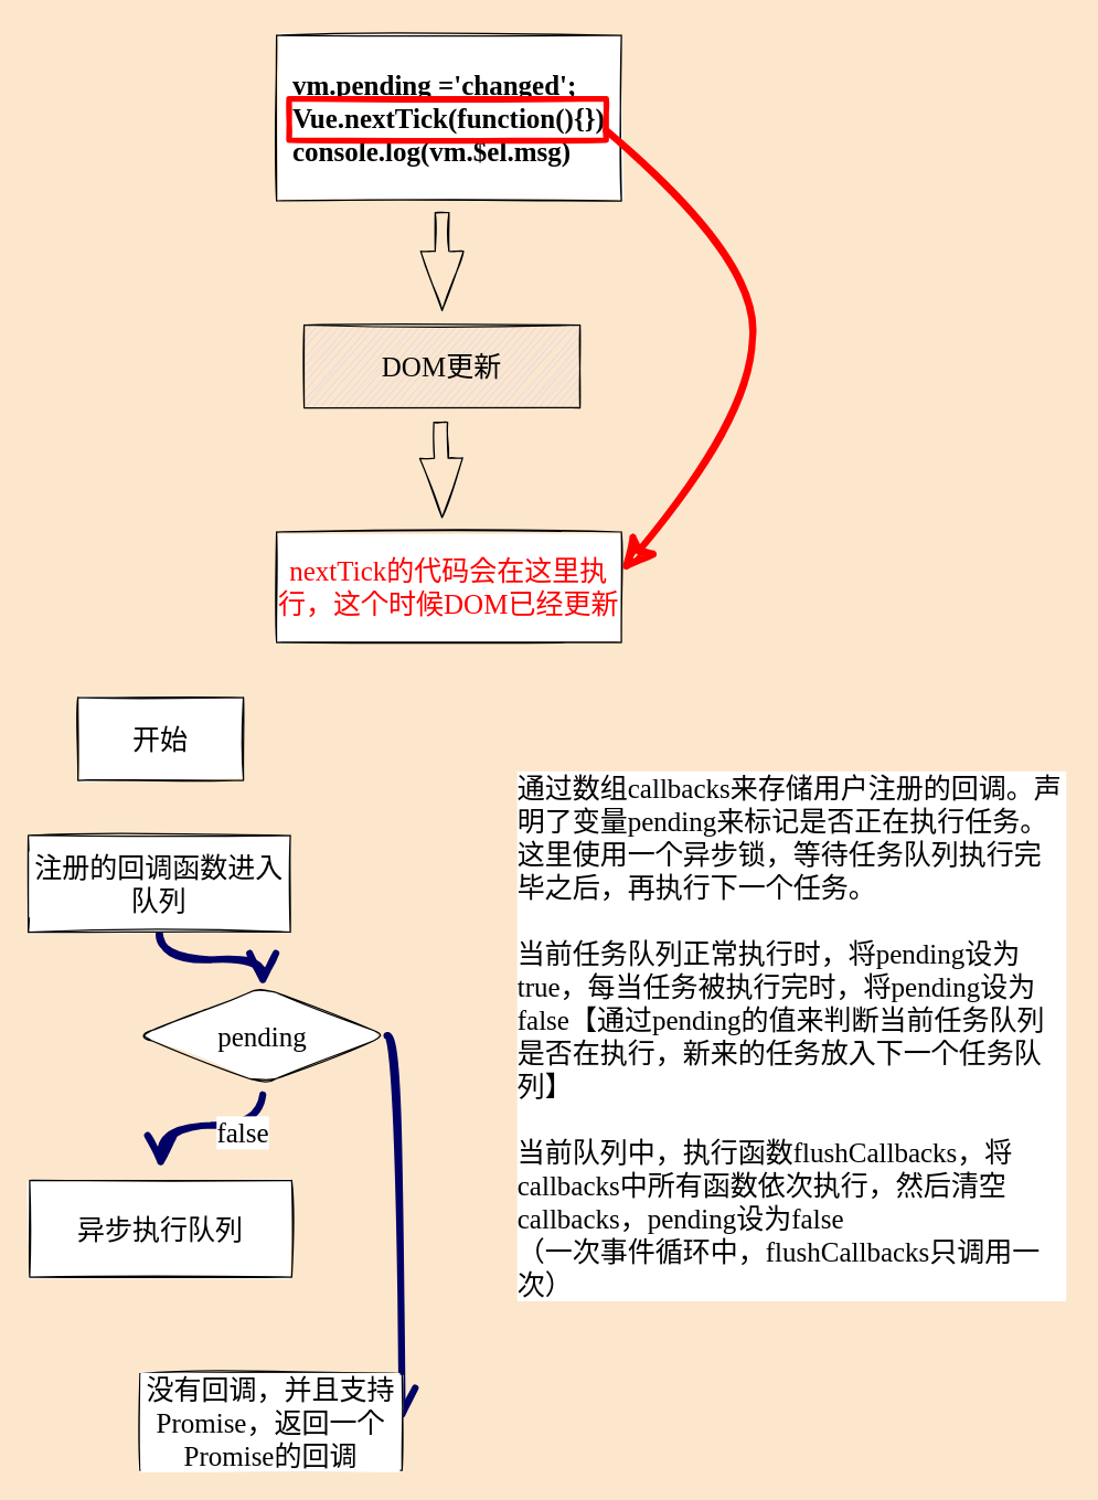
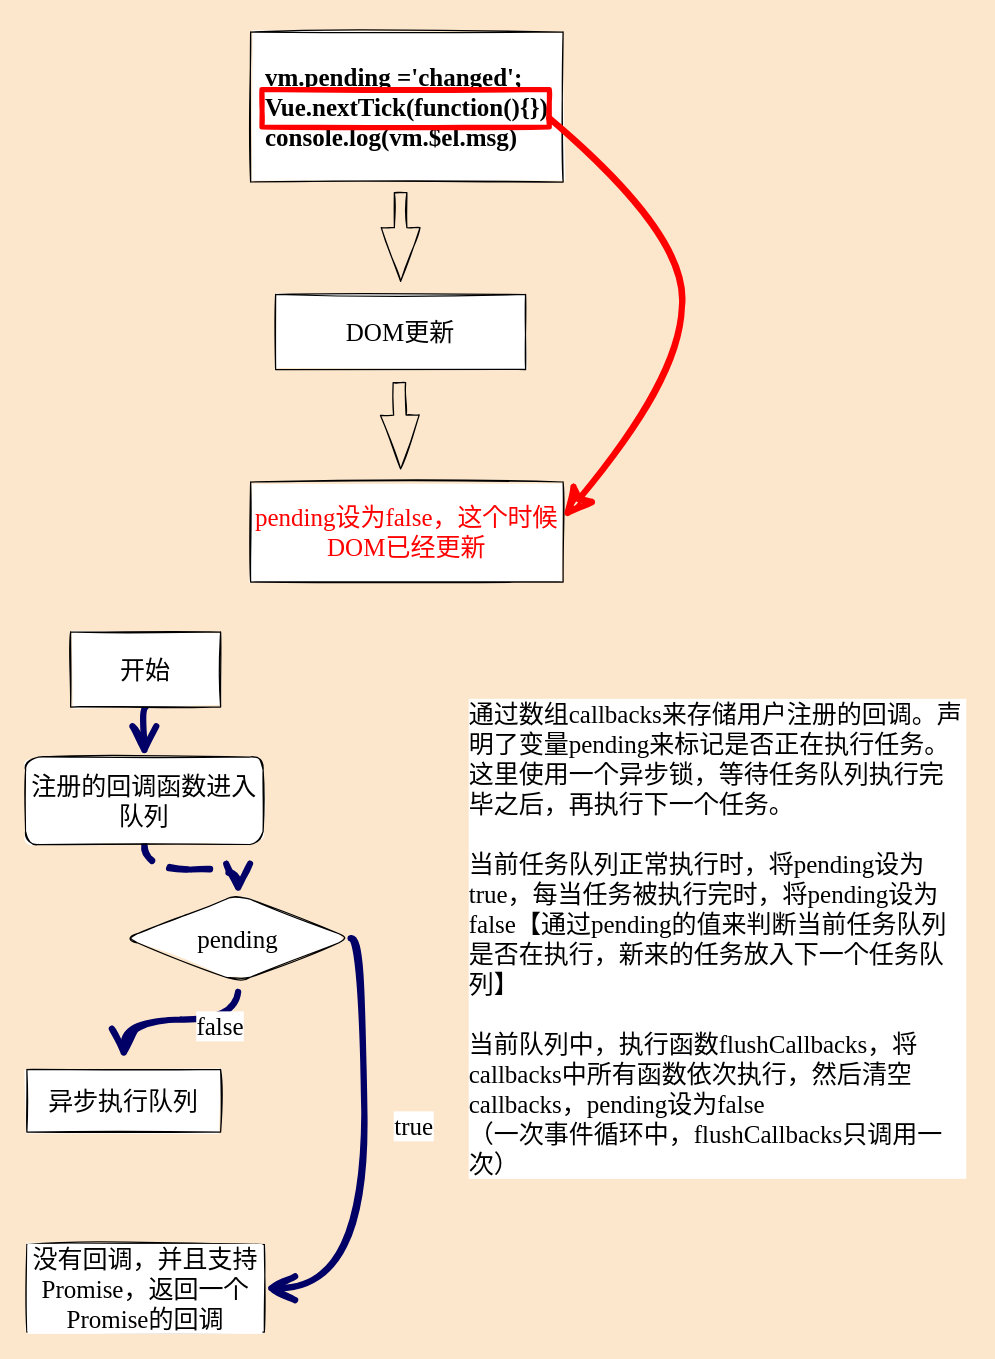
- <mxCell id="4" value="DOM更新" style="rounded=0;whiteSpace=wrap;html=1;sketch=1;hachureGap=4;fontFamily=Garamond;fontSize=20;fillColor=#e1d5e7;" vertex="1" parent="1"><mxGeometry x="220" y="235" width="200" height="60" as="geometry" /></mxCell>
+ <mxCell id="4" value="DOM更新" style="rounded=0;whiteSpace=wrap;html=1;sketch=1;hachureGap=4;fontFamily=Garamond;fontSize=20;" vertex="1" parent="1"><mxGeometry x="220" y="235" width="200" height="60" as="geometry" /></mxCell>
- <mxCell id="7" value="&lt;font color=&quot;#ff0000&quot;&gt;nextTick的代码会在这里执行，这个时候DOM已经更新&lt;/font&gt;" style="rounded=0;whiteSpace=wrap;html=1;sketch=1;hachureGap=4;fontFamily=Garamond;fontSize=20;" vertex="1" parent="1"><mxGeometry x="200" y="385" width="250" height="80" as="geometry" /></mxCell>
+ <mxCell id="7" value="&lt;font color=&quot;#ff0000&quot;&gt;pending设为false，这个时候DOM已经更新&lt;/font&gt;" style="rounded=0;whiteSpace=wrap;html=1;sketch=1;hachureGap=4;fontFamily=Garamond;fontSize=20;" vertex="1" parent="1"><mxGeometry x="200" y="385" width="250" height="80" as="geometry" /></mxCell>
+ <mxCell id="10" style="edgeStyle=orthogonalEdgeStyle;curved=1;rounded=1;sketch=1;hachureGap=4;orthogonalLoop=1;jettySize=auto;html=1;exitX=0.5;exitY=1;exitDx=0;exitDy=0;entryX=0.5;entryY=0;entryDx=0;entryDy=0;fontFamily=Garamond;fontSize=16;fontColor=#000000;endArrow=open;startSize=14;endSize=14;sourcePerimeterSpacing=8;targetPerimeterSpacing=8;strokeColor=#000066;strokeWidth=5;" edge="1" parent="1" source="11" target="13"><mxGeometry relative="1" as="geometry" /></mxCell>
- <mxCell id="13" value="注册的回调函数进入队列" style="rounded=0;whiteSpace=wrap;html=1;labelBackgroundColor=#FFFFFF;sketch=1;hachureGap=4;fontFamily=Garamond;fontSize=20;fontColor=#000000;strokeColor=#000000;strokeWidth=1;fillColor=default;" vertex="1" parent="1"><mxGeometry x="20" y="605" width="190" height="70" as="geometry" /></mxCell>
+ <mxCell id="13" value="注册的回调函数进入队列" style="whiteSpace=wrap;html=1;labelBackgroundColor=#FFFFFF;sketch=1;hachureGap=4;fontFamily=Garamond;fontSize=20;fontColor=#000000;strokeColor=#000000;strokeWidth=1;fillColor=default;rounded=1;" vertex="1" parent="1"><mxGeometry x="20" y="605" width="190" height="70" as="geometry" /></mxCell>
- <mxCell id="12" style="edgeStyle=orthogonalEdgeStyle;curved=1;rounded=1;sketch=1;hachureGap=4;orthogonalLoop=1;jettySize=auto;html=1;exitX=0.5;exitY=1;exitDx=0;exitDy=0;entryX=0.5;entryY=0;entryDx=0;entryDy=0;fontFamily=Garamond;fontSize=16;fontColor=#000000;endArrow=open;startSize=14;endSize=14;sourcePerimeterSpacing=8;targetPerimeterSpacing=8;strokeColor=#000066;strokeWidth=5;" edge="1" parent="1" source="13" target="16"><mxGeometry relative="1" as="geometry" /></mxCell>
+ <mxCell id="12" style="edgeStyle=orthogonalEdgeStyle;curved=1;rounded=1;sketch=1;hachureGap=4;orthogonalLoop=1;jettySize=auto;html=1;exitX=0.5;exitY=1;exitDx=0;exitDy=0;entryX=0.5;entryY=0;entryDx=0;entryDy=0;fontFamily=Garamond;fontSize=16;fontColor=#000000;endArrow=open;startSize=14;endSize=14;sourcePerimeterSpacing=8;targetPerimeterSpacing=8;strokeColor=#000066;strokeWidth=5;dashed=1;" edge="1" parent="1" source="13" target="16"><mxGeometry relative="1" as="geometry" /></mxCell>
- <mxCell id="17" value="异步执行队列" style="rounded=0;whiteSpace=wrap;html=1;labelBackgroundColor=#FFFFFF;sketch=1;hachureGap=4;fontFamily=Garamond;fontSize=20;fontColor=#000000;strokeColor=#000000;strokeWidth=1;fillColor=default;" vertex="1" parent="1"><mxGeometry x="21" y="855" width="190" height="70" as="geometry" /></mxCell>
+ <mxCell id="17" value="异步执行队列" style="rounded=0;whiteSpace=wrap;html=1;labelBackgroundColor=#FFFFFF;sketch=1;hachureGap=4;fontFamily=Garamond;fontSize=20;fontColor=#000000;strokeColor=#000000;strokeWidth=1;fillColor=default;" vertex="1" parent="1"><mxGeometry x="21" y="855" width="155" height="50" as="geometry" /></mxCell>
+ <mxCell id="20" value="true" style="text;html=1;strokeColor=none;fillColor=none;align=center;verticalAlign=middle;whiteSpace=wrap;rounded=0;labelBackgroundColor=#FFFFFF;sketch=1;hachureGap=4;fontFamily=Garamond;fontSize=20;fontColor=#000000;" vertex="1" parent="1"><mxGeometry x="301" y="885" width="60" height="30" as="geometry" /></mxCell>
- <mxCell id="18" value="没有回调，并且支持Promise，返回一个Promise的回调" style="rounded=0;whiteSpace=wrap;html=1;labelBackgroundColor=#FFFFFF;sketch=1;hachureGap=4;fontFamily=Garamond;fontSize=20;fontColor=#000000;strokeColor=#000000;strokeWidth=1;fillColor=default;" vertex="1" parent="1"><mxGeometry x="101" y="995" width="190" height="70" as="geometry" /></mxCell>
+ <mxCell id="18" value="没有回调，并且支持Promise，返回一个Promise的回调" style="rounded=0;whiteSpace=wrap;html=1;labelBackgroundColor=#FFFFFF;sketch=1;hachureGap=4;fontFamily=Garamond;fontSize=20;fontColor=#000000;strokeColor=#000000;strokeWidth=1;fillColor=default;" vertex="1" parent="1"><mxGeometry x="21" y="995" width="190" height="70" as="geometry" /></mxCell>
